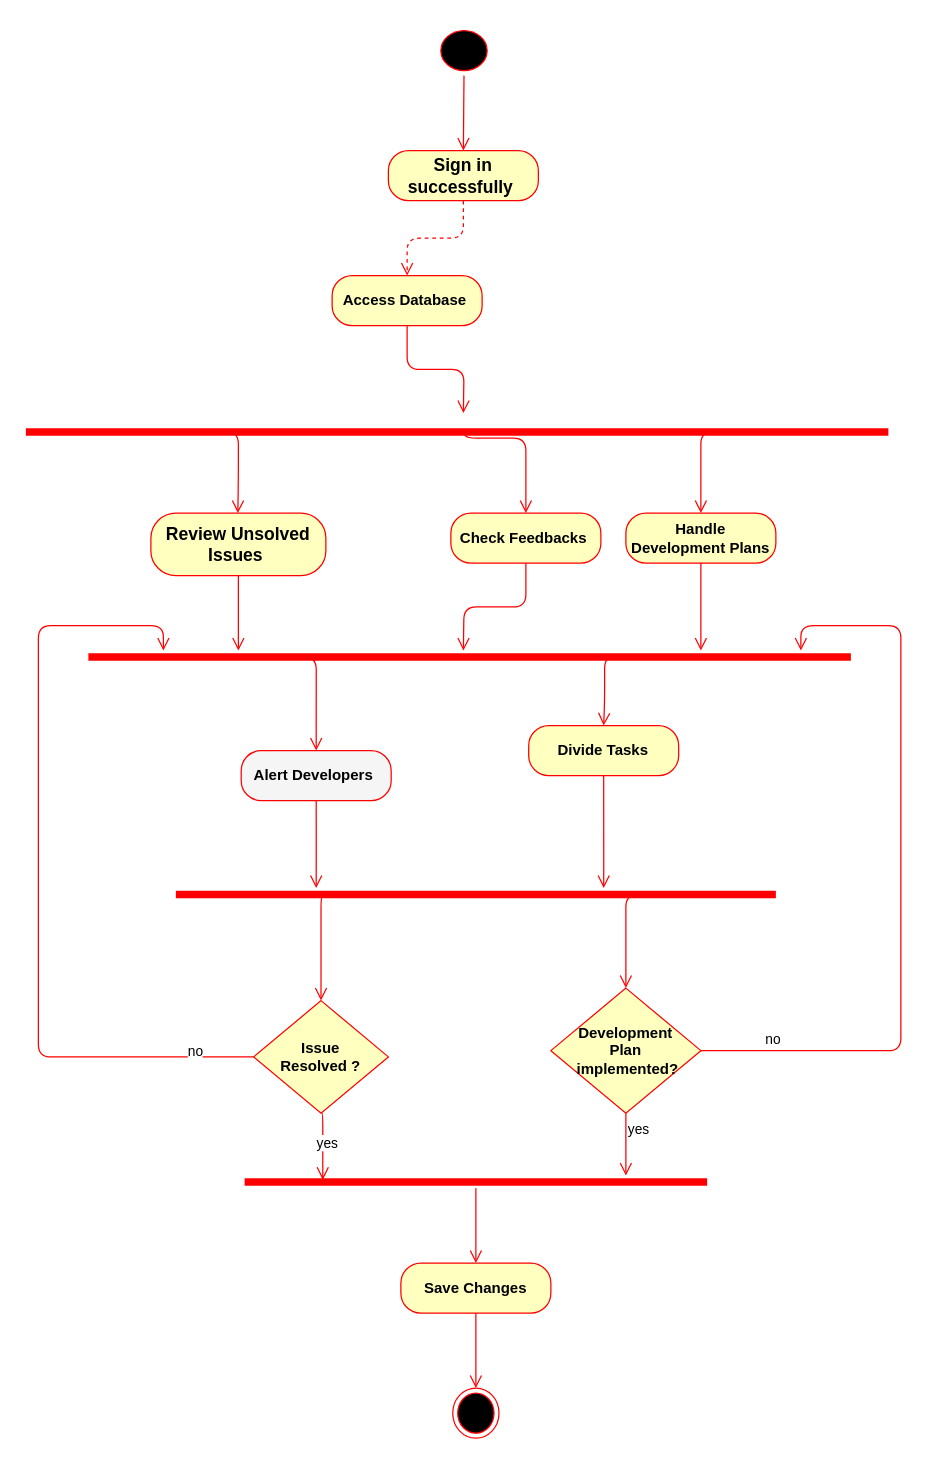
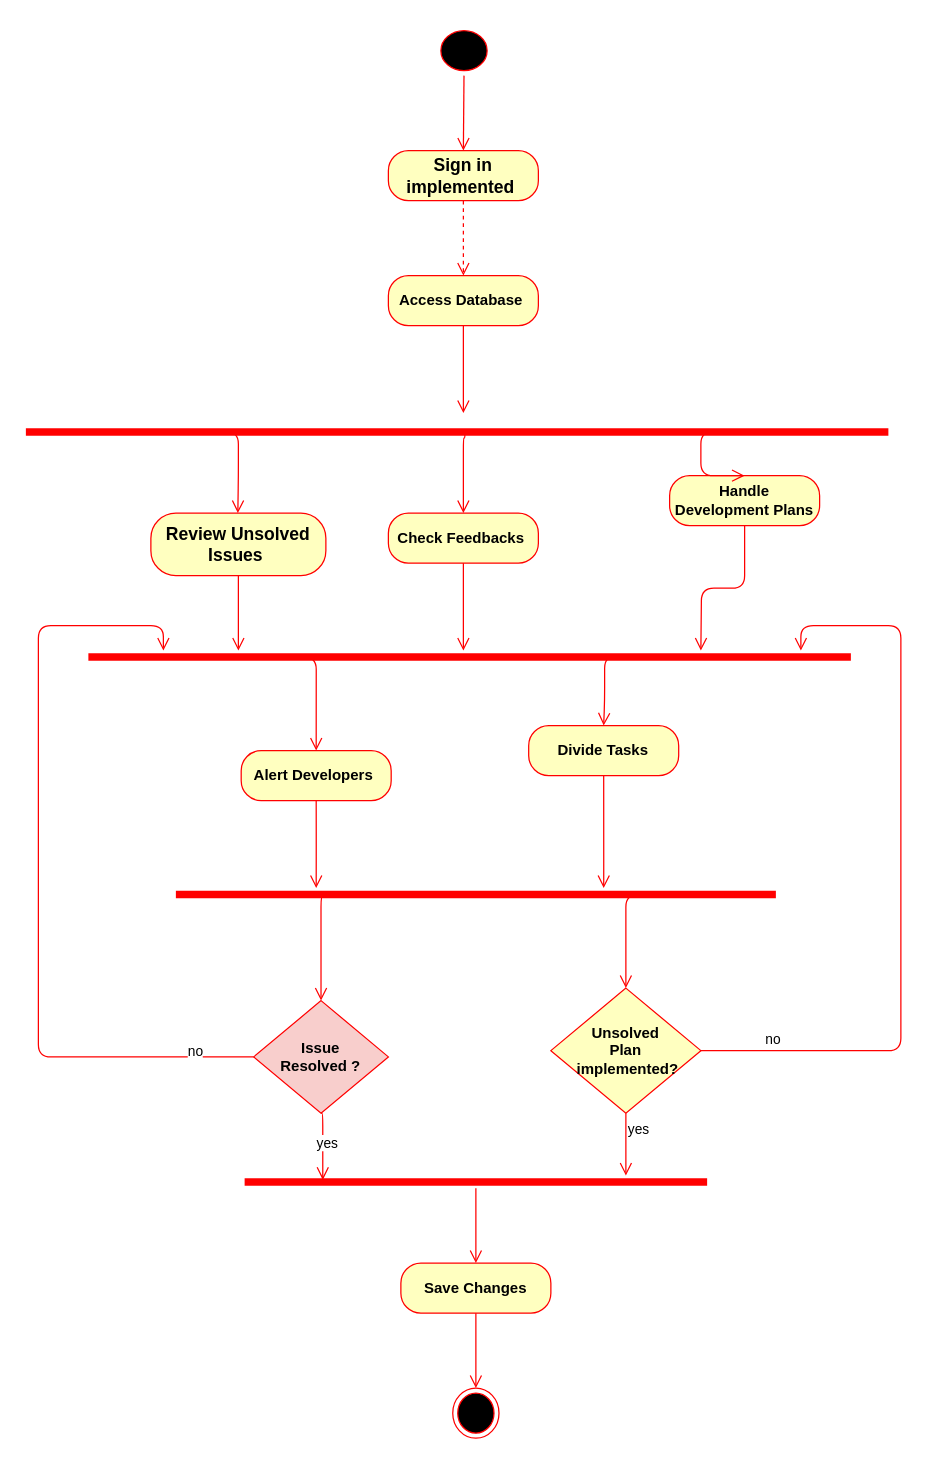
- <mxCell id="4" value="&lt;b&gt;&lt;font style=&quot;font-size: 14px&quot;&gt;Sign in successfully&amp;nbsp;&lt;/font&gt;&lt;/b&gt;" style="rounded=1;whiteSpace=wrap;html=1;arcSize=40;fontColor=#000000;fillColor=#ffffc0;strokeColor=#ff0000;" vertex="1" parent="1"><mxGeometry x="310" y="120" width="120" height="40" as="geometry" /></mxCell>
+ <mxCell id="4" value="&lt;b&gt;&lt;font style=&quot;font-size: 14px&quot;&gt;Sign in implemented&amp;nbsp;&lt;/font&gt;&lt;/b&gt;" style="rounded=1;whiteSpace=wrap;html=1;arcSize=40;fontColor=#000000;fillColor=#ffffc0;strokeColor=#ff0000;" vertex="1" parent="1"><mxGeometry x="310" y="120" width="120" height="40" as="geometry" /></mxCell>
- <mxCell id="5" value="&lt;b&gt;Access Database&amp;nbsp;&lt;/b&gt;" style="rounded=1;whiteSpace=wrap;html=1;arcSize=40;fontColor=#000000;fillColor=#ffffc0;strokeColor=#ff0000;" vertex="1" parent="1"><mxGeometry x="265" y="220" width="120" height="40" as="geometry" /></mxCell>
+ <mxCell id="5" value="&lt;b&gt;Access Database&amp;nbsp;&lt;/b&gt;" style="rounded=1;whiteSpace=wrap;html=1;arcSize=40;fontColor=#000000;fillColor=#ffffc0;strokeColor=#ff0000;" vertex="1" parent="1"><mxGeometry x="310" y="220" width="120" height="40" as="geometry" /></mxCell>
- <mxCell id="12" value="&lt;b&gt;Check Feedbacks&amp;nbsp;&lt;/b&gt;" style="rounded=1;whiteSpace=wrap;html=1;arcSize=40;fontColor=#000000;fillColor=#ffffc0;strokeColor=#ff0000;" vertex="1" parent="1"><mxGeometry x="360" y="410" width="120" height="40" as="geometry" /></mxCell>
+ <mxCell id="12" value="&lt;b&gt;Check Feedbacks&amp;nbsp;&lt;/b&gt;" style="rounded=1;whiteSpace=wrap;html=1;arcSize=40;fontColor=#000000;fillColor=#ffffc0;strokeColor=#ff0000;" vertex="1" parent="1"><mxGeometry x="310" y="410" width="120" height="40" as="geometry" /></mxCell>
- <mxCell id="15" value="&lt;b&gt;Handle Development Plans&lt;/b&gt;" style="rounded=1;whiteSpace=wrap;html=1;arcSize=40;fontColor=#000000;fillColor=#ffffc0;strokeColor=#ff0000;" vertex="1" parent="1"><mxGeometry x="500" y="410" width="120" height="40" as="geometry" /></mxCell>
+ <mxCell id="15" value="&lt;b&gt;Handle Development Plans&lt;/b&gt;" style="rounded=1;whiteSpace=wrap;html=1;arcSize=40;fontColor=#000000;fillColor=#ffffc0;strokeColor=#ff0000;" vertex="1" parent="1"><mxGeometry x="535" y="380" width="120" height="40" as="geometry" /></mxCell>
- <mxCell id="21" value="&lt;b&gt;Alert Developers&amp;nbsp;&lt;/b&gt;" style="rounded=1;whiteSpace=wrap;html=1;arcSize=40;fontColor=#000000;fillColor=#f5f5f5;strokeColor=#ff0000;" vertex="1" parent="1"><mxGeometry x="192.25" y="600" width="120" height="40" as="geometry" /></mxCell>
+ <mxCell id="21" value="&lt;b&gt;Alert Developers&amp;nbsp;&lt;/b&gt;" style="rounded=1;whiteSpace=wrap;html=1;arcSize=40;fontColor=#000000;fillColor=#ffffc0;strokeColor=#ff0000;" vertex="1" parent="1"><mxGeometry x="192.25" y="600" width="120" height="40" as="geometry" /></mxCell>
- <mxCell id="28" value="&lt;b&gt;Development &lt;br&gt;Plan&lt;br&gt;&amp;nbsp;implemented?&lt;/b&gt;" style="rhombus;whiteSpace=wrap;html=1;fillColor=#ffffc0;strokeColor=#ff0000;" vertex="1" parent="1"><mxGeometry x="440" y="790" width="120" height="100" as="geometry" /></mxCell>
+ <mxCell id="28" value="&lt;b&gt;Unsolved &lt;br&gt;Plan&lt;br&gt;&amp;nbsp;implemented?&lt;/b&gt;" style="rhombus;whiteSpace=wrap;html=1;fillColor=#ffffc0;strokeColor=#ff0000;" vertex="1" parent="1"><mxGeometry x="440" y="790" width="120" height="100" as="geometry" /></mxCell>
- <mxCell id="27" value="&lt;b&gt;Issue &lt;br&gt;Resolved ?&lt;/b&gt;" style="rhombus;whiteSpace=wrap;html=1;fillColor=#ffffc0;strokeColor=#ff0000;" vertex="1" parent="1"><mxGeometry x="202.25" y="800" width="107.75" height="90" as="geometry" /></mxCell>
+ <mxCell id="27" value="&lt;b&gt;Issue &lt;br&gt;Resolved ?&lt;/b&gt;" style="rhombus;whiteSpace=wrap;html=1;fillColor=#f8cecc;strokeColor=#ff0000;" vertex="1" parent="1"><mxGeometry x="202.25" y="800" width="107.75" height="90" as="geometry" /></mxCell>
